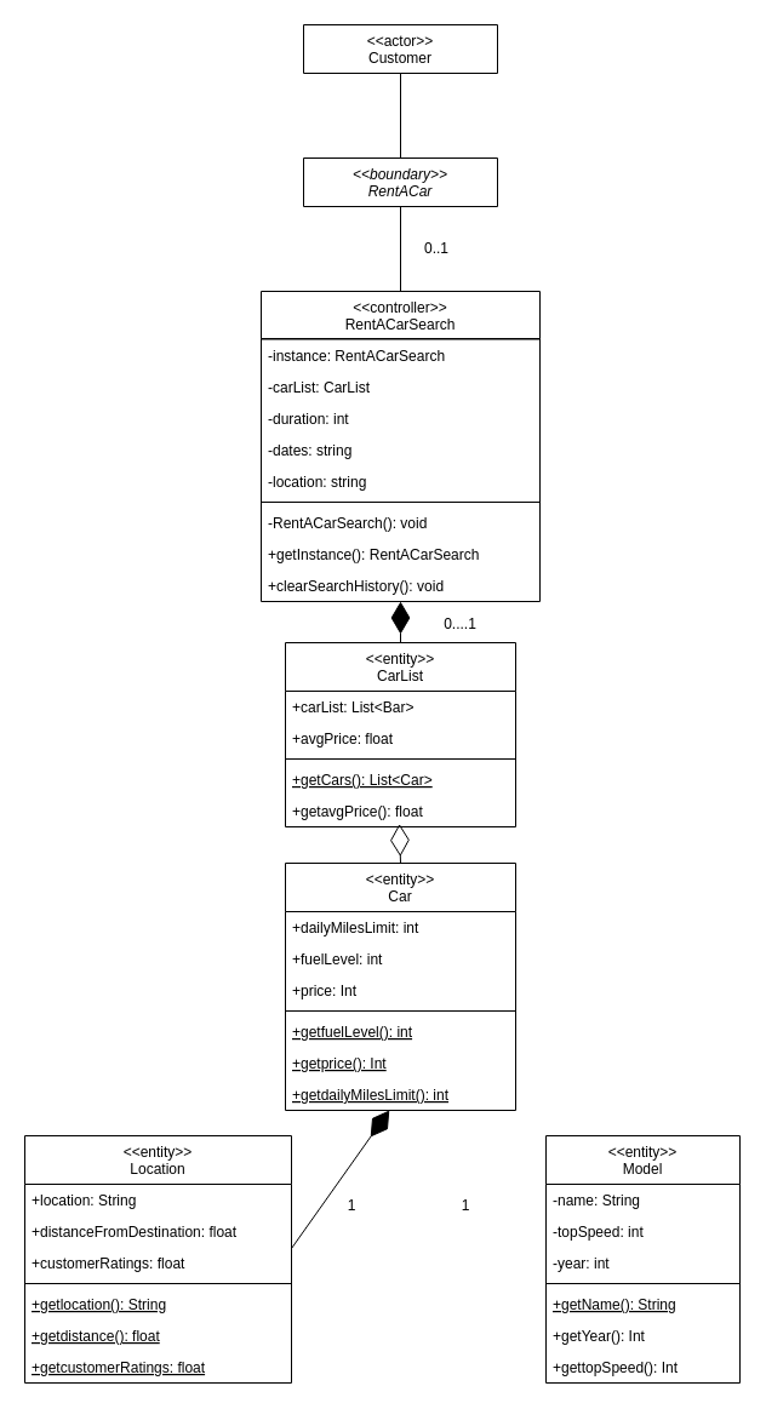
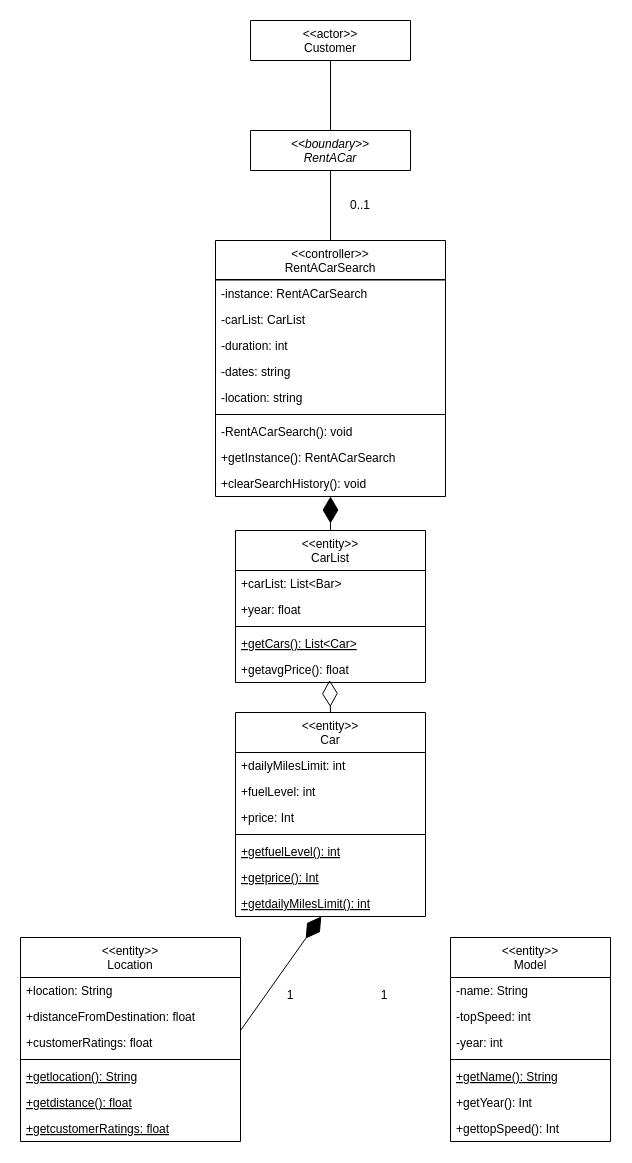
- <mxCell id="50" value="0....1" style="text;html=1;align=center;verticalAlign=middle;resizable=0;points=[];autosize=1;strokeColor=none;fillColor=none;" parent="1" vertex="1"><mxGeometry x="354" y="500" width="50" height="30" as="geometry" /></mxCell>
- <mxCell id="5" value="+avgPrice: float" style="text;align=left;verticalAlign=top;spacingLeft=4;spacingRight=4;overflow=hidden;rotatable=0;points=[[0,0.5],[1,0.5]];portConstraint=eastwest;rounded=0;shadow=0;html=0;" parent="3" vertex="1"><mxGeometry y="66" width="190" height="26" as="geometry" /></mxCell>
+ <mxCell id="5" value="+year: float" style="text;align=left;verticalAlign=top;spacingLeft=4;spacingRight=4;overflow=hidden;rotatable=0;points=[[0,0.5],[1,0.5]];portConstraint=eastwest;rounded=0;shadow=0;html=0;" parent="3" vertex="1"><mxGeometry y="66" width="190" height="26" as="geometry" /></mxCell>
